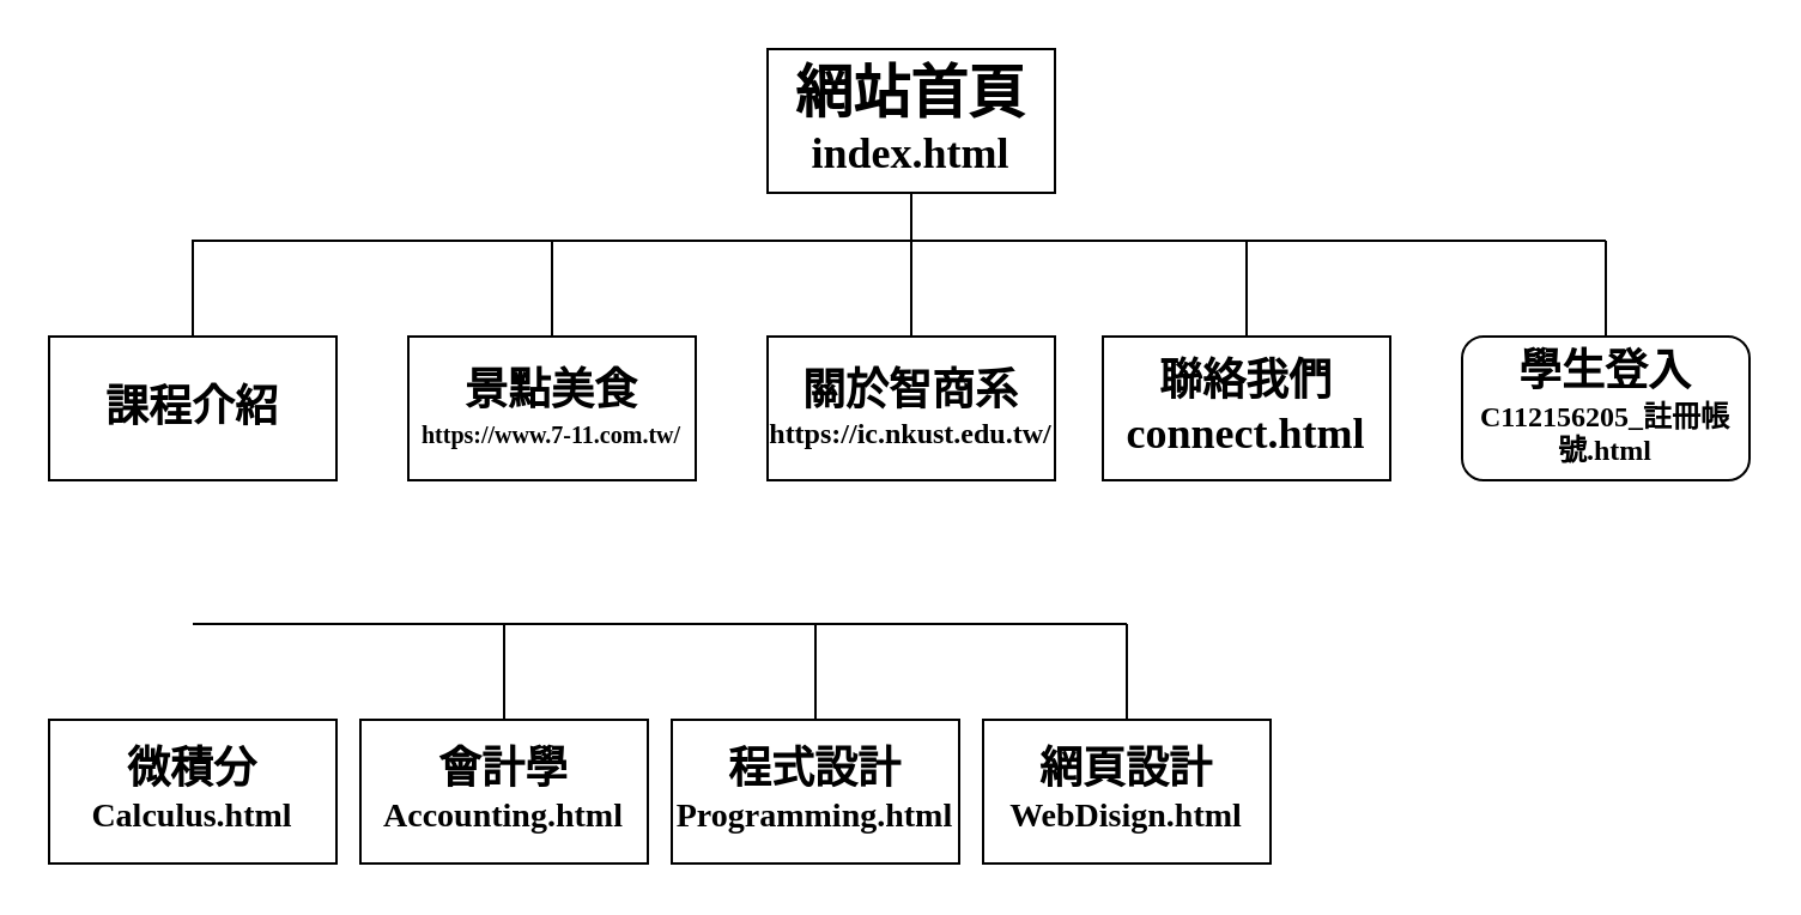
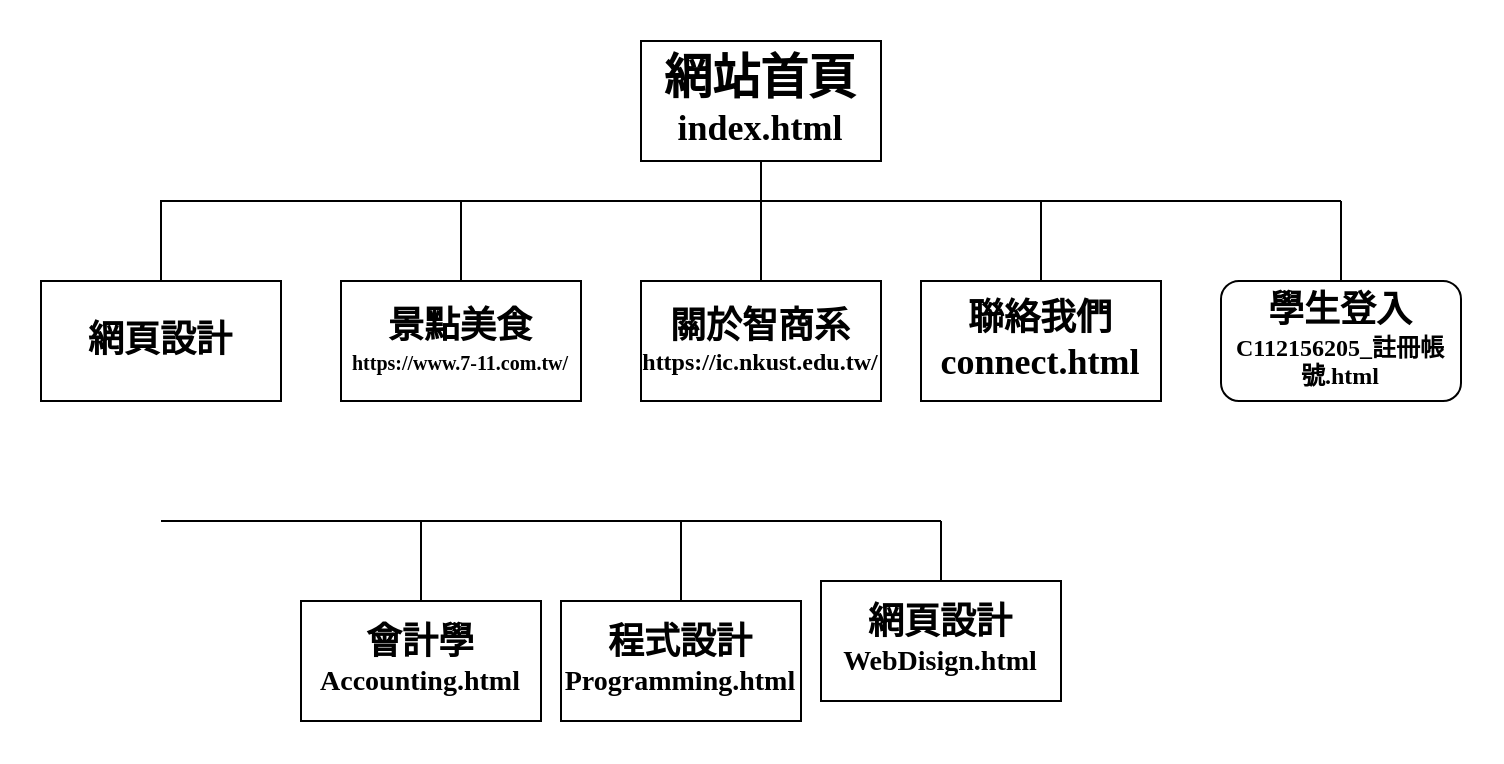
- <mxCell id="8" value="&lt;span style=&quot;font-size: 18px;&quot;&gt;&lt;font face=&quot;Times New Roman&quot;&gt;&lt;b&gt;課程介紹&lt;/b&gt;&lt;/font&gt;&lt;/span&gt;" style="rounded=0;whiteSpace=wrap;html=1;" parent="1" vertex="1"><mxGeometry x="20" y="140" width="120" height="60" as="geometry" /></mxCell>
+ <mxCell id="8" value="&lt;span style=&quot;font-size: 18px;&quot;&gt;&lt;font face=&quot;Times New Roman&quot;&gt;&lt;b&gt;網頁設計&lt;/b&gt;&lt;/font&gt;&lt;/span&gt;" style="rounded=0;whiteSpace=wrap;html=1;" parent="1" vertex="1"><mxGeometry x="20" y="140" width="120" height="60" as="geometry" /></mxCell>
- <mxCell id="13" value="&lt;font face=&quot;Times New Roman&quot;&gt;&lt;b&gt;&lt;font style=&quot;font-size: 18px;&quot;&gt;微積分&lt;/font&gt;&lt;br&gt;&lt;font style=&quot;font-size: 14px;&quot;&gt;Calculus.html&lt;/font&gt;&lt;/b&gt;&lt;/font&gt;" style="rounded=0;whiteSpace=wrap;html=1;" parent="1" vertex="1"><mxGeometry x="20" y="300" width="120" height="60" as="geometry" /></mxCell>
- <mxCell id="19" value="&lt;font face=&quot;Times New Roman&quot;&gt;&lt;b&gt;&lt;font style=&quot;font-size: 18px;&quot;&gt;網頁設計&lt;br&gt;&lt;/font&gt;&lt;font style=&quot;font-size: 14px;&quot;&gt;WebDisign.html&lt;/font&gt;&lt;/b&gt;&lt;/font&gt;" style="rounded=0;whiteSpace=wrap;html=1;" parent="1" vertex="1"><mxGeometry x="410" y="300" width="120" height="60" as="geometry" /></mxCell>
+ <mxCell id="19" value="&lt;font face=&quot;Times New Roman&quot;&gt;&lt;b&gt;&lt;font style=&quot;font-size: 18px;&quot;&gt;網頁設計&lt;br&gt;&lt;/font&gt;&lt;font style=&quot;font-size: 14px;&quot;&gt;WebDisign.html&lt;/font&gt;&lt;/b&gt;&lt;/font&gt;" style="rounded=0;whiteSpace=wrap;html=1;" parent="1" vertex="1"><mxGeometry x="410" y="290" width="120" height="60" as="geometry" /></mxCell>
